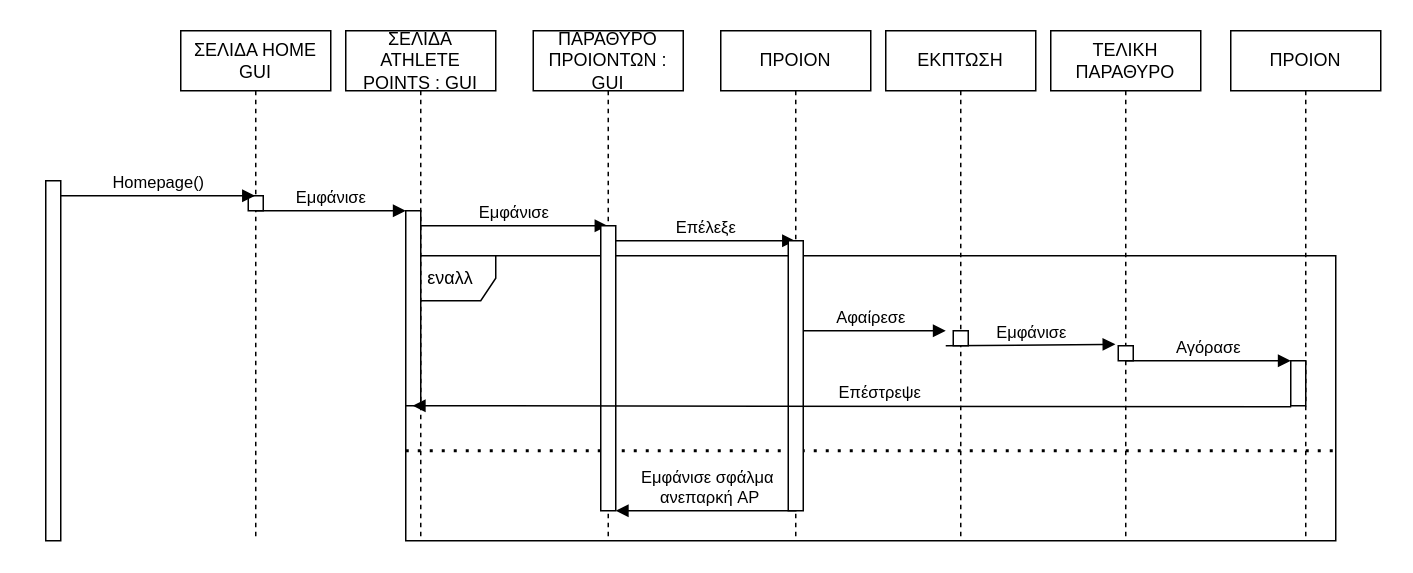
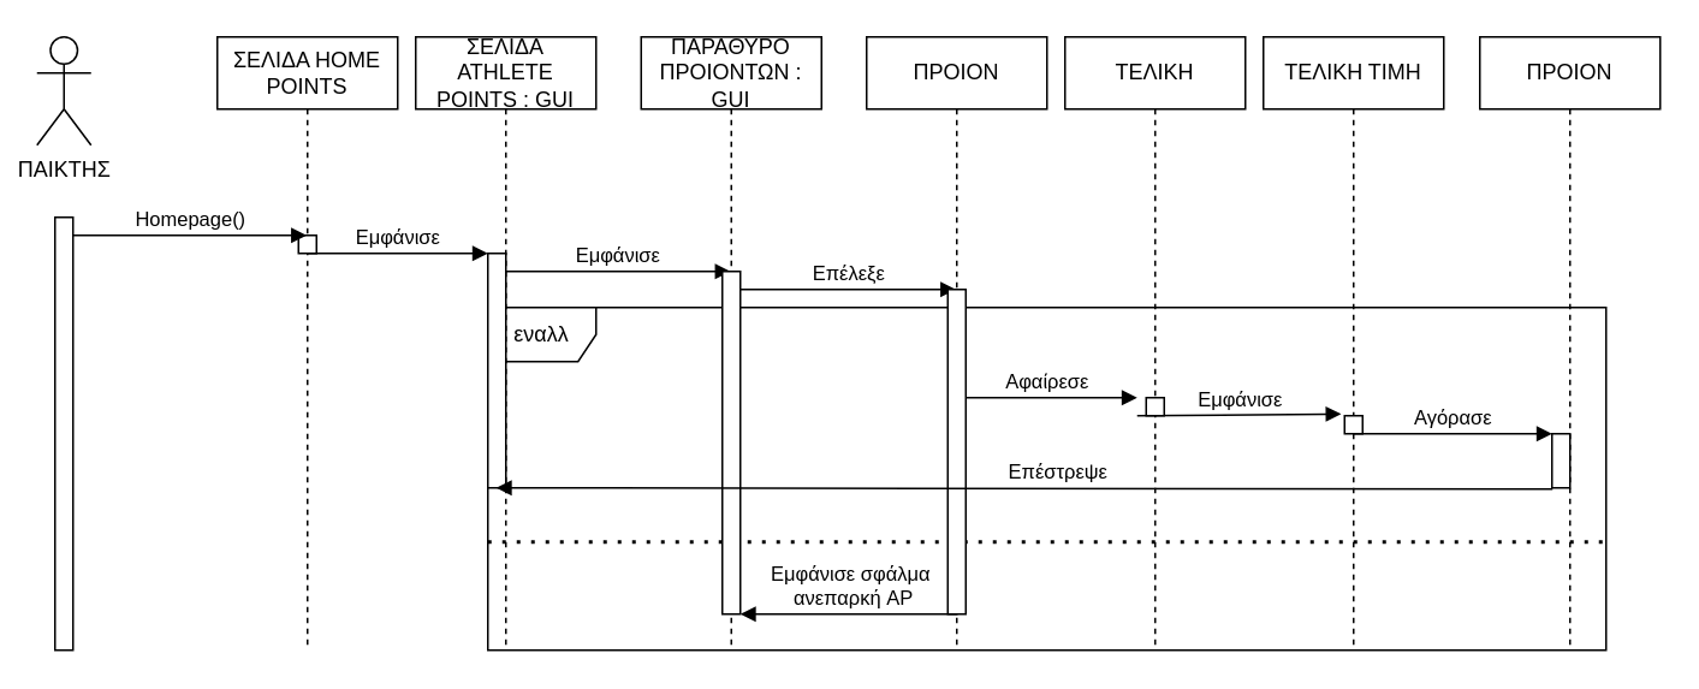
- <mxCell id="12" value="ΣΕΛΙΔΑ HOME&lt;br&gt;GUI&lt;br&gt;" style="shape=umlLifeline;perimeter=lifelinePerimeter;whiteSpace=wrap;html=1;container=1;collapsible=0;recursiveResize=0;outlineConnect=0;" vertex="1" parent="1"><mxGeometry x="120" y="20" width="100" height="340" as="geometry" /></mxCell>
+ <mxCell id="12" value="ΣΕΛΙΔΑ HOME&lt;br&gt;POINTS&lt;br&gt;" style="shape=umlLifeline;perimeter=lifelinePerimeter;whiteSpace=wrap;html=1;container=1;collapsible=0;recursiveResize=0;outlineConnect=0;" vertex="1" parent="1"><mxGeometry x="120" y="20" width="100" height="340" as="geometry" /></mxCell>
- <mxCell id="19" value="ΕΚΠΤΩΣΗ" style="shape=umlLifeline;perimeter=lifelinePerimeter;whiteSpace=wrap;html=1;container=1;collapsible=0;recursiveResize=0;outlineConnect=0;" vertex="1" parent="1"><mxGeometry x="590" y="20" width="100" height="340" as="geometry" /></mxCell>
+ <mxCell id="19" value="ΤΕΛΙΚΗ" style="shape=umlLifeline;perimeter=lifelinePerimeter;whiteSpace=wrap;html=1;container=1;collapsible=0;recursiveResize=0;outlineConnect=0;" vertex="1" parent="1"><mxGeometry x="590" y="20" width="100" height="340" as="geometry" /></mxCell>
- <mxCell id="21" value="ΤΕΛΙΚΗ ΠΑΡΑΘΥΡΟ" style="shape=umlLifeline;perimeter=lifelinePerimeter;whiteSpace=wrap;html=1;container=1;collapsible=0;recursiveResize=0;outlineConnect=0;" vertex="1" parent="1"><mxGeometry x="700" y="20" width="100" height="340" as="geometry" /></mxCell>
+ <mxCell id="21" value="ΤΕΛΙΚΗ ΤΙΜΗ" style="shape=umlLifeline;perimeter=lifelinePerimeter;whiteSpace=wrap;html=1;container=1;collapsible=0;recursiveResize=0;outlineConnect=0;" vertex="1" parent="1"><mxGeometry x="700" y="20" width="100" height="340" as="geometry" /></mxCell>
+ <mxCell id="2" value="ΠΑΙΚΤΗΣ" style="shape=umlActor;verticalLabelPosition=bottom;verticalAlign=top;html=1;" parent="1" vertex="1"><mxGeometry x="20" y="20" width="30" height="60" as="geometry" /></mxCell>
